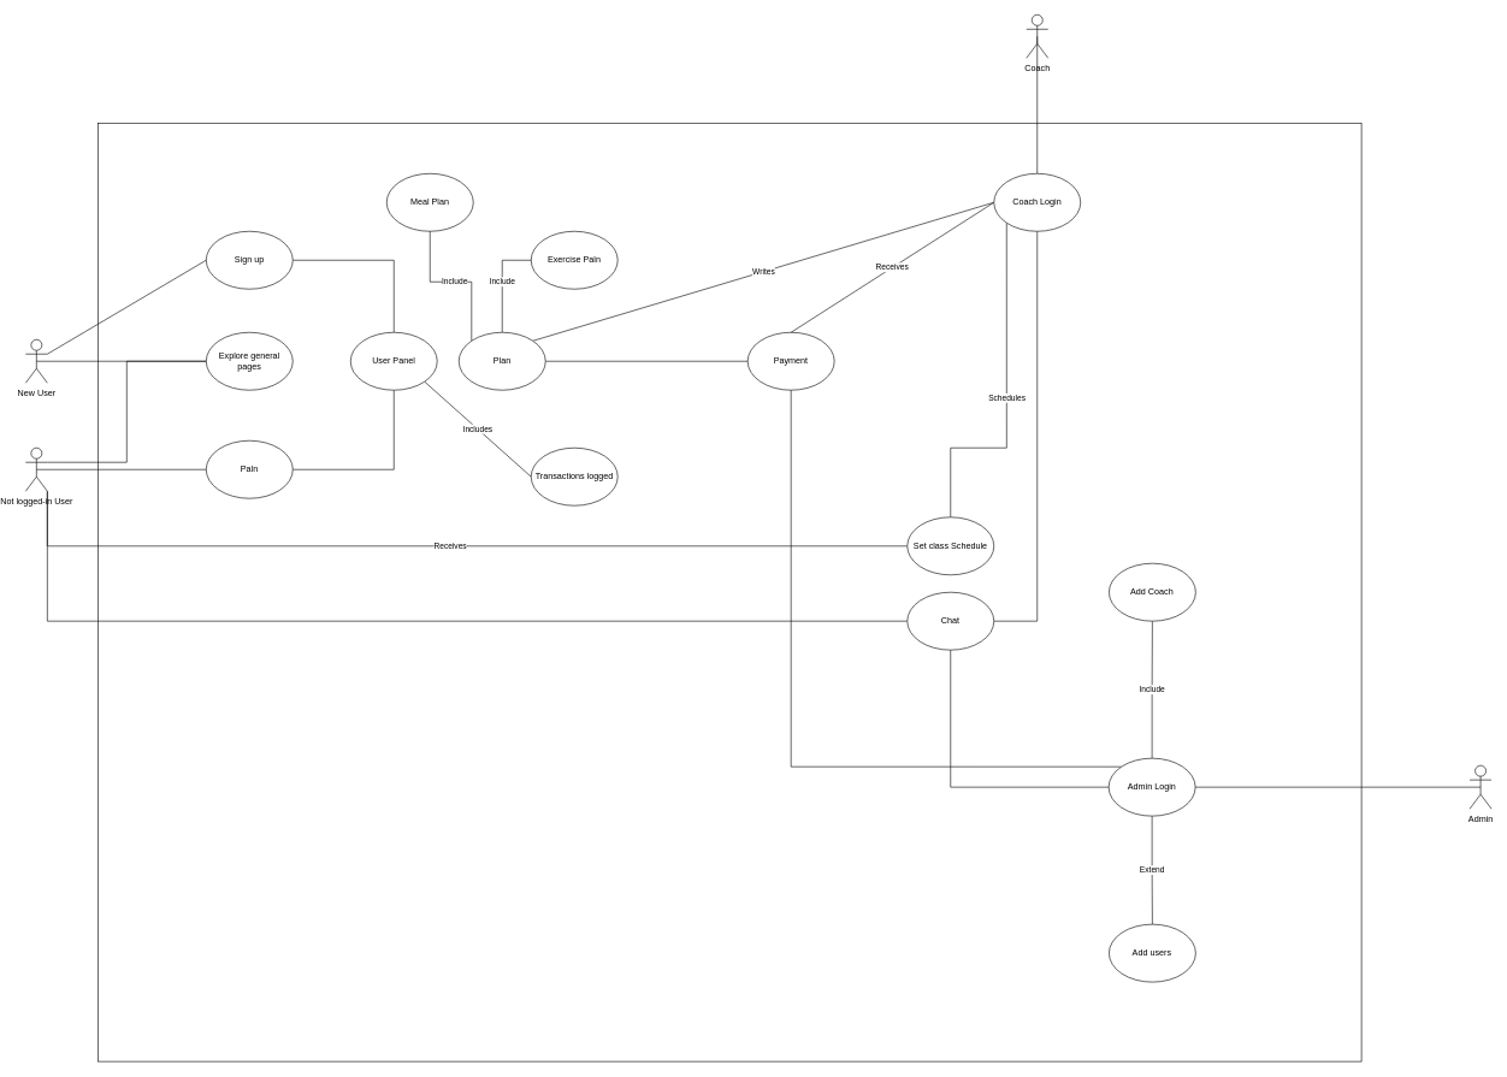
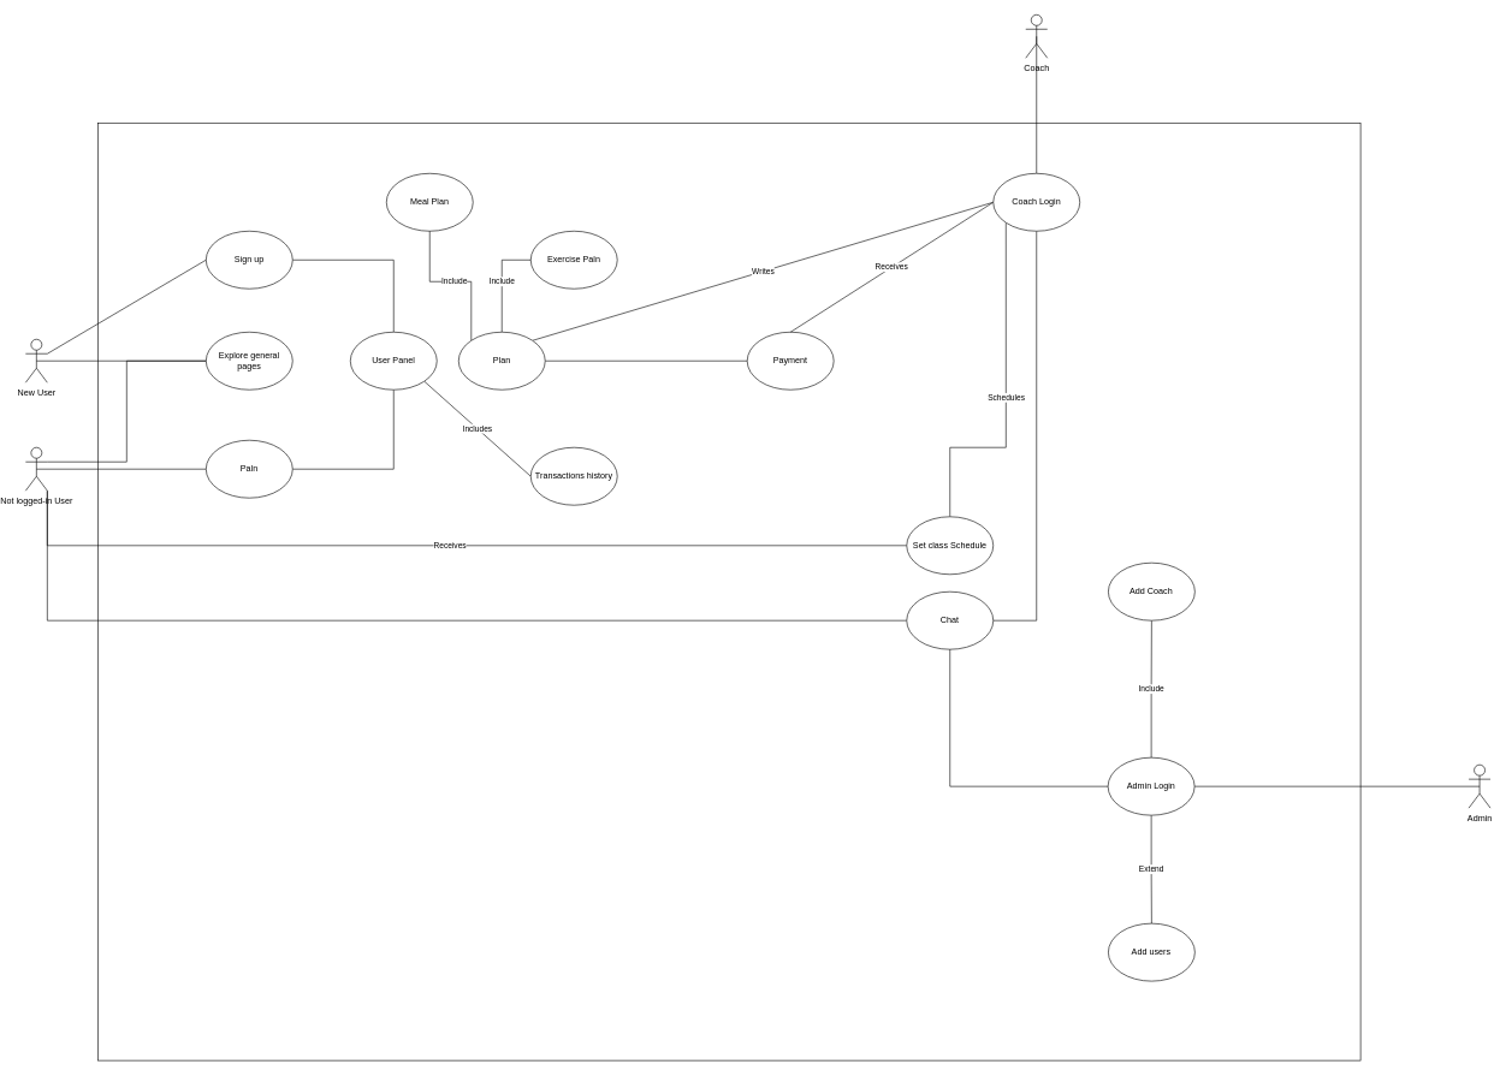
- <mxCell id="21" value="Transactions logged" style="ellipse;whiteSpace=wrap;html=1;" parent="1" vertex="1"><mxGeometry x="720" y="620" width="120" height="80" as="geometry" /></mxCell>
+ <mxCell id="21" value="Transactions history" style="ellipse;whiteSpace=wrap;html=1;" parent="1" vertex="1"><mxGeometry x="720" y="620" width="120" height="80" as="geometry" /></mxCell>
- <mxCell id="35" style="edgeStyle=orthogonalEdgeStyle;rounded=0;orthogonalLoop=1;jettySize=auto;html=1;exitX=0;exitY=0;exitDx=0;exitDy=0;entryX=0.5;entryY=1;entryDx=0;entryDy=0;endArrow=none;endFill=0;" parent="1" source="38" target="22" edge="1"><mxGeometry relative="1" as="geometry" /></mxCell>
